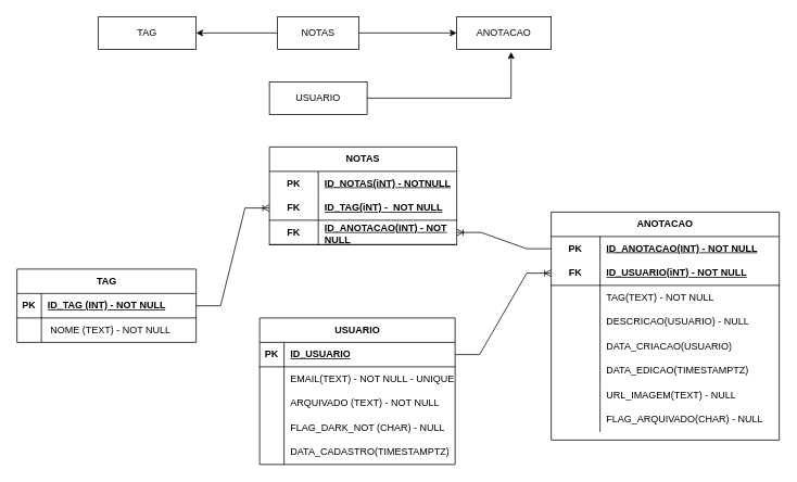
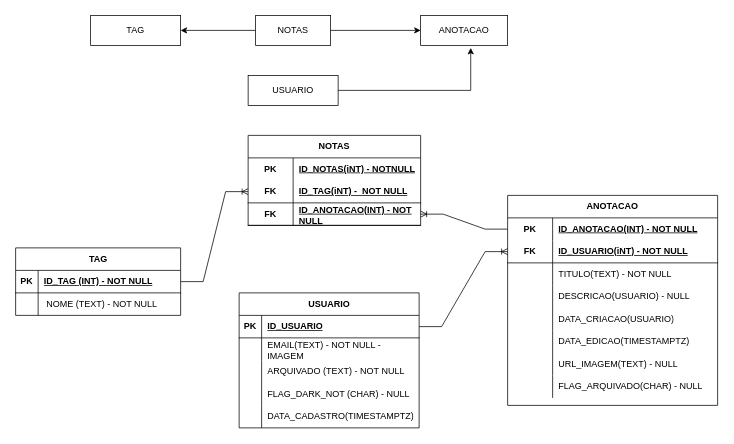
- <mxCell id="35" value="TAG(TEXT) - NOT NULL" style="shape=partialRectangle;connectable=0;fillColor=none;top=0;left=0;bottom=0;right=0;align=left;spacingLeft=6;overflow=hidden;html=1;whiteSpace=wrap;" vertex="1" parent="33"><mxGeometry x="60" width="220" height="30" as="geometry"><mxRectangle width="220" height="30" as="alternateBounds" /></mxGeometry></mxCell>
+ <mxCell id="35" value="TITULO(TEXT) - NOT NULL" style="shape=partialRectangle;connectable=0;fillColor=none;top=0;left=0;bottom=0;right=0;align=left;spacingLeft=6;overflow=hidden;html=1;whiteSpace=wrap;" vertex="1" parent="33"><mxGeometry x="60" width="220" height="30" as="geometry"><mxRectangle width="220" height="30" as="alternateBounds" /></mxGeometry></mxCell>
- <mxCell id="57" value="EMAIL(TEXT) - NOT NULL - UNIQUE" style="shape=partialRectangle;connectable=0;fillColor=none;top=0;left=0;bottom=0;right=0;align=left;spacingLeft=6;overflow=hidden;whiteSpace=wrap;html=1;" vertex="1" parent="55"><mxGeometry x="30" width="210" height="30" as="geometry"><mxRectangle width="210" height="30" as="alternateBounds" /></mxGeometry></mxCell>
+ <mxCell id="57" value="EMAIL(TEXT) - NOT NULL - IMAGEM" style="shape=partialRectangle;connectable=0;fillColor=none;top=0;left=0;bottom=0;right=0;align=left;spacingLeft=6;overflow=hidden;whiteSpace=wrap;html=1;" vertex="1" parent="55"><mxGeometry x="30" width="210" height="30" as="geometry"><mxRectangle width="210" height="30" as="alternateBounds" /></mxGeometry></mxCell>
